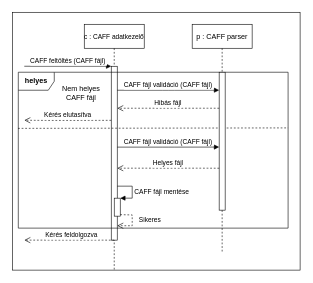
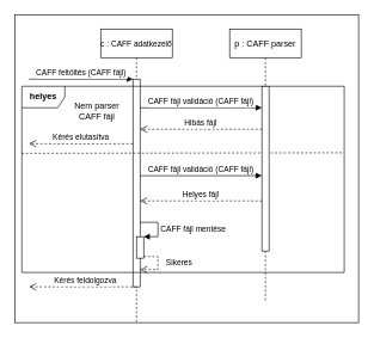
- <mxCell id="19" value="Nem helyes CAFF fájl" style="text;html=1;strokeColor=none;fillColor=none;align=center;verticalAlign=middle;whiteSpace=wrap;rounded=0;" parent="1" vertex="1"><mxGeometry x="90" y="140" width="90" height="30" as="geometry" /></mxCell>
+ <mxCell id="19" value="Nem parser CAFF fájl" style="text;html=1;strokeColor=none;fillColor=none;align=center;verticalAlign=middle;whiteSpace=wrap;rounded=0;" parent="1" vertex="1"><mxGeometry x="90" y="140" width="90" height="30" as="geometry" /></mxCell>
